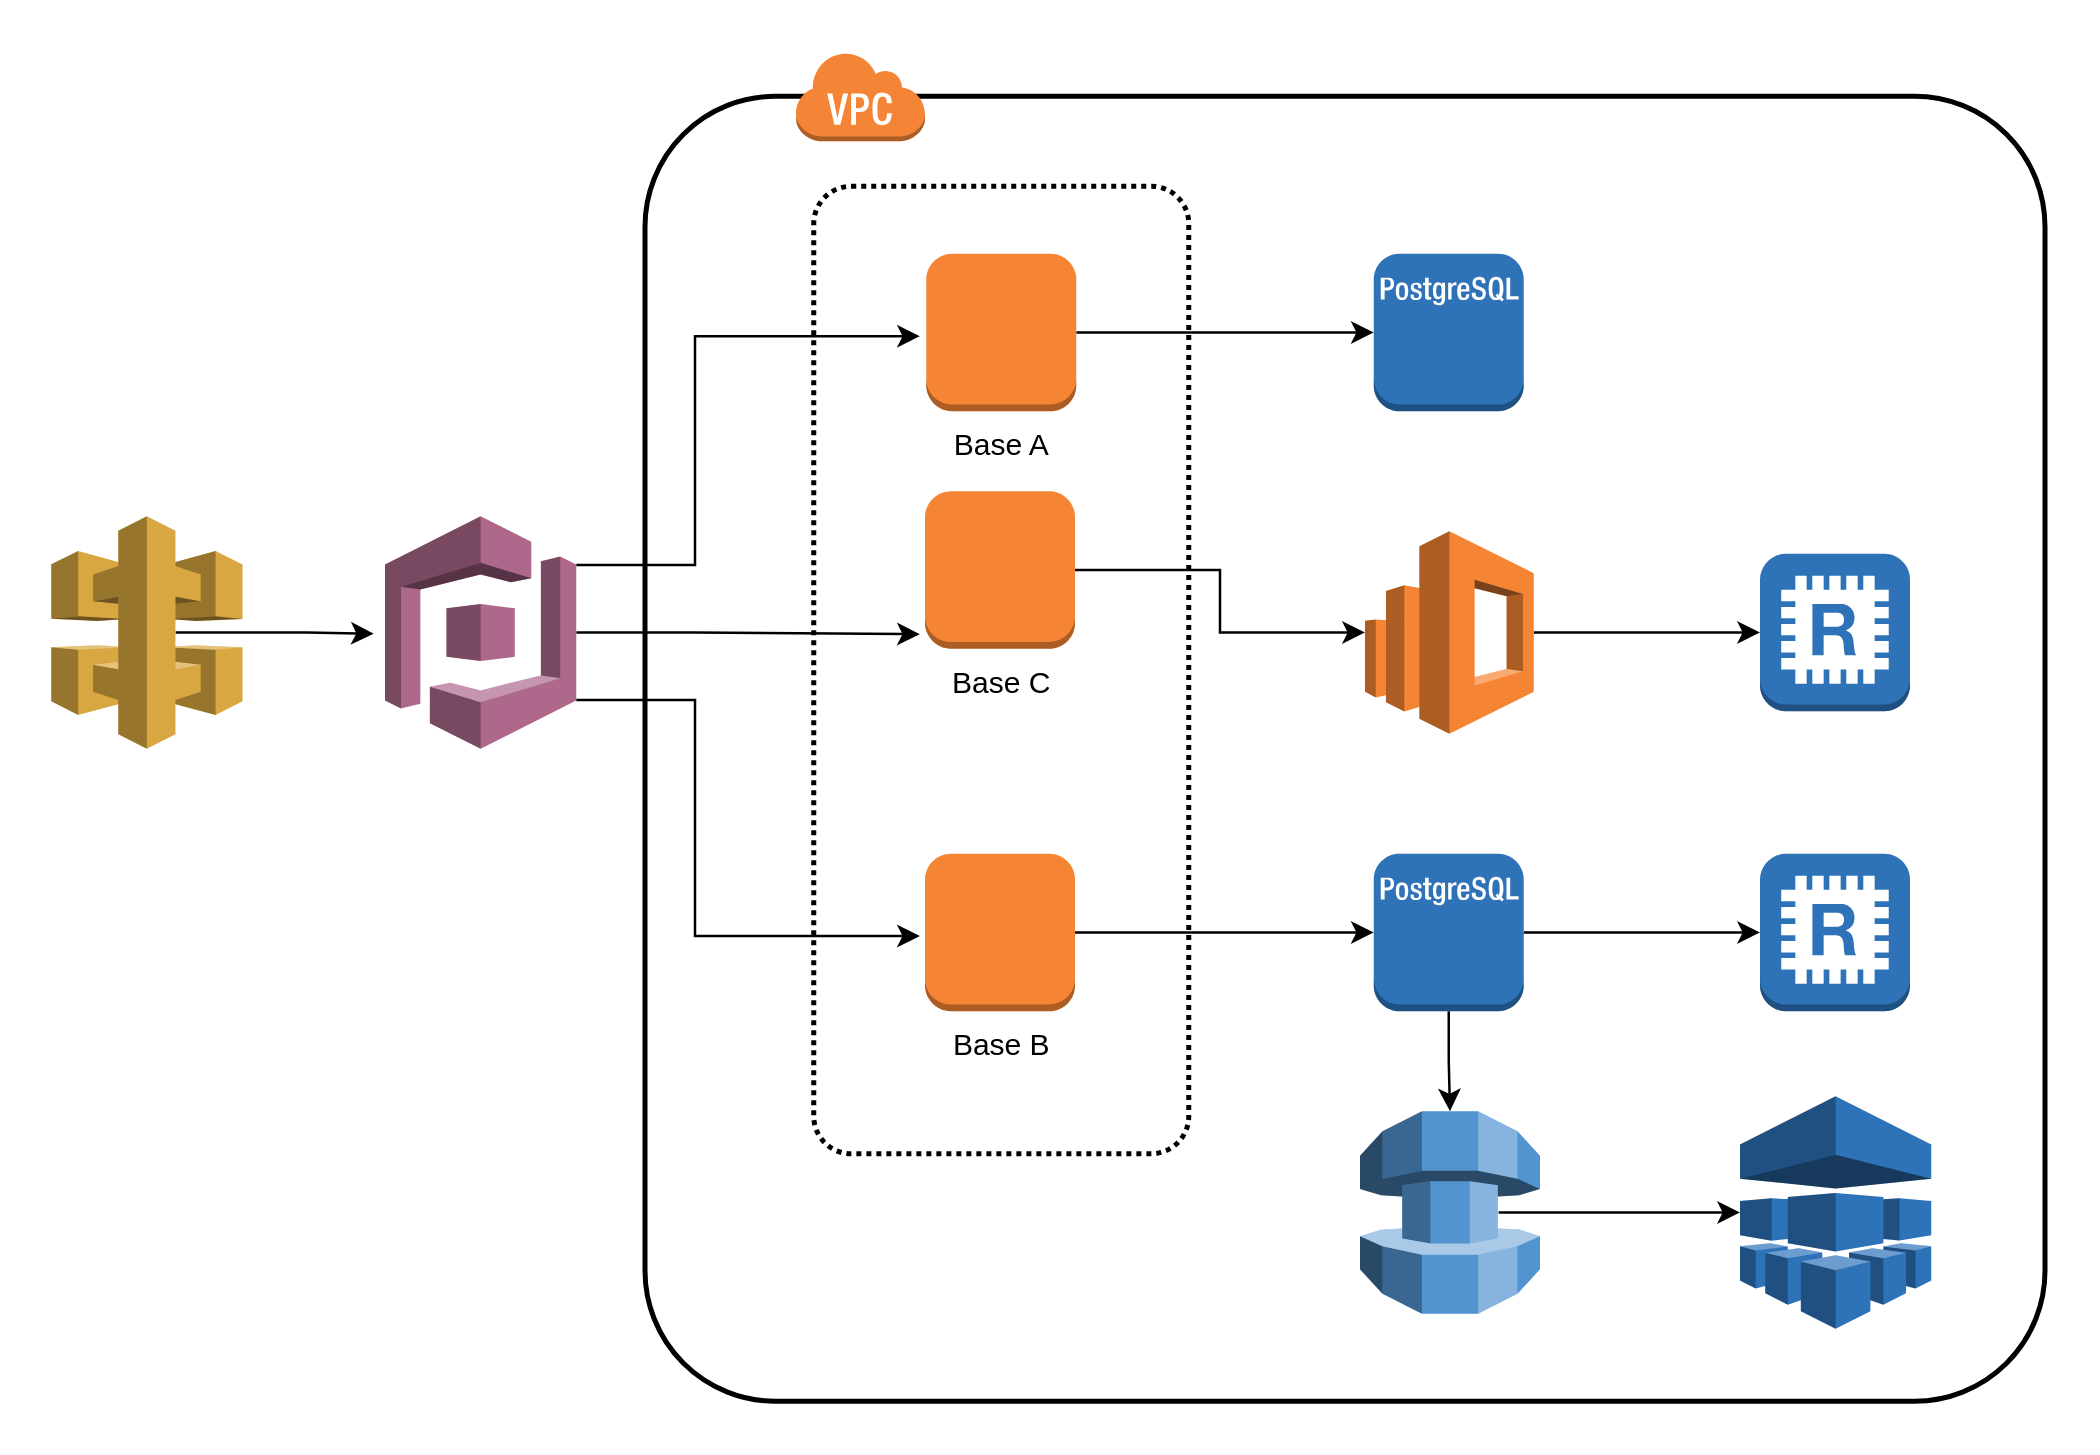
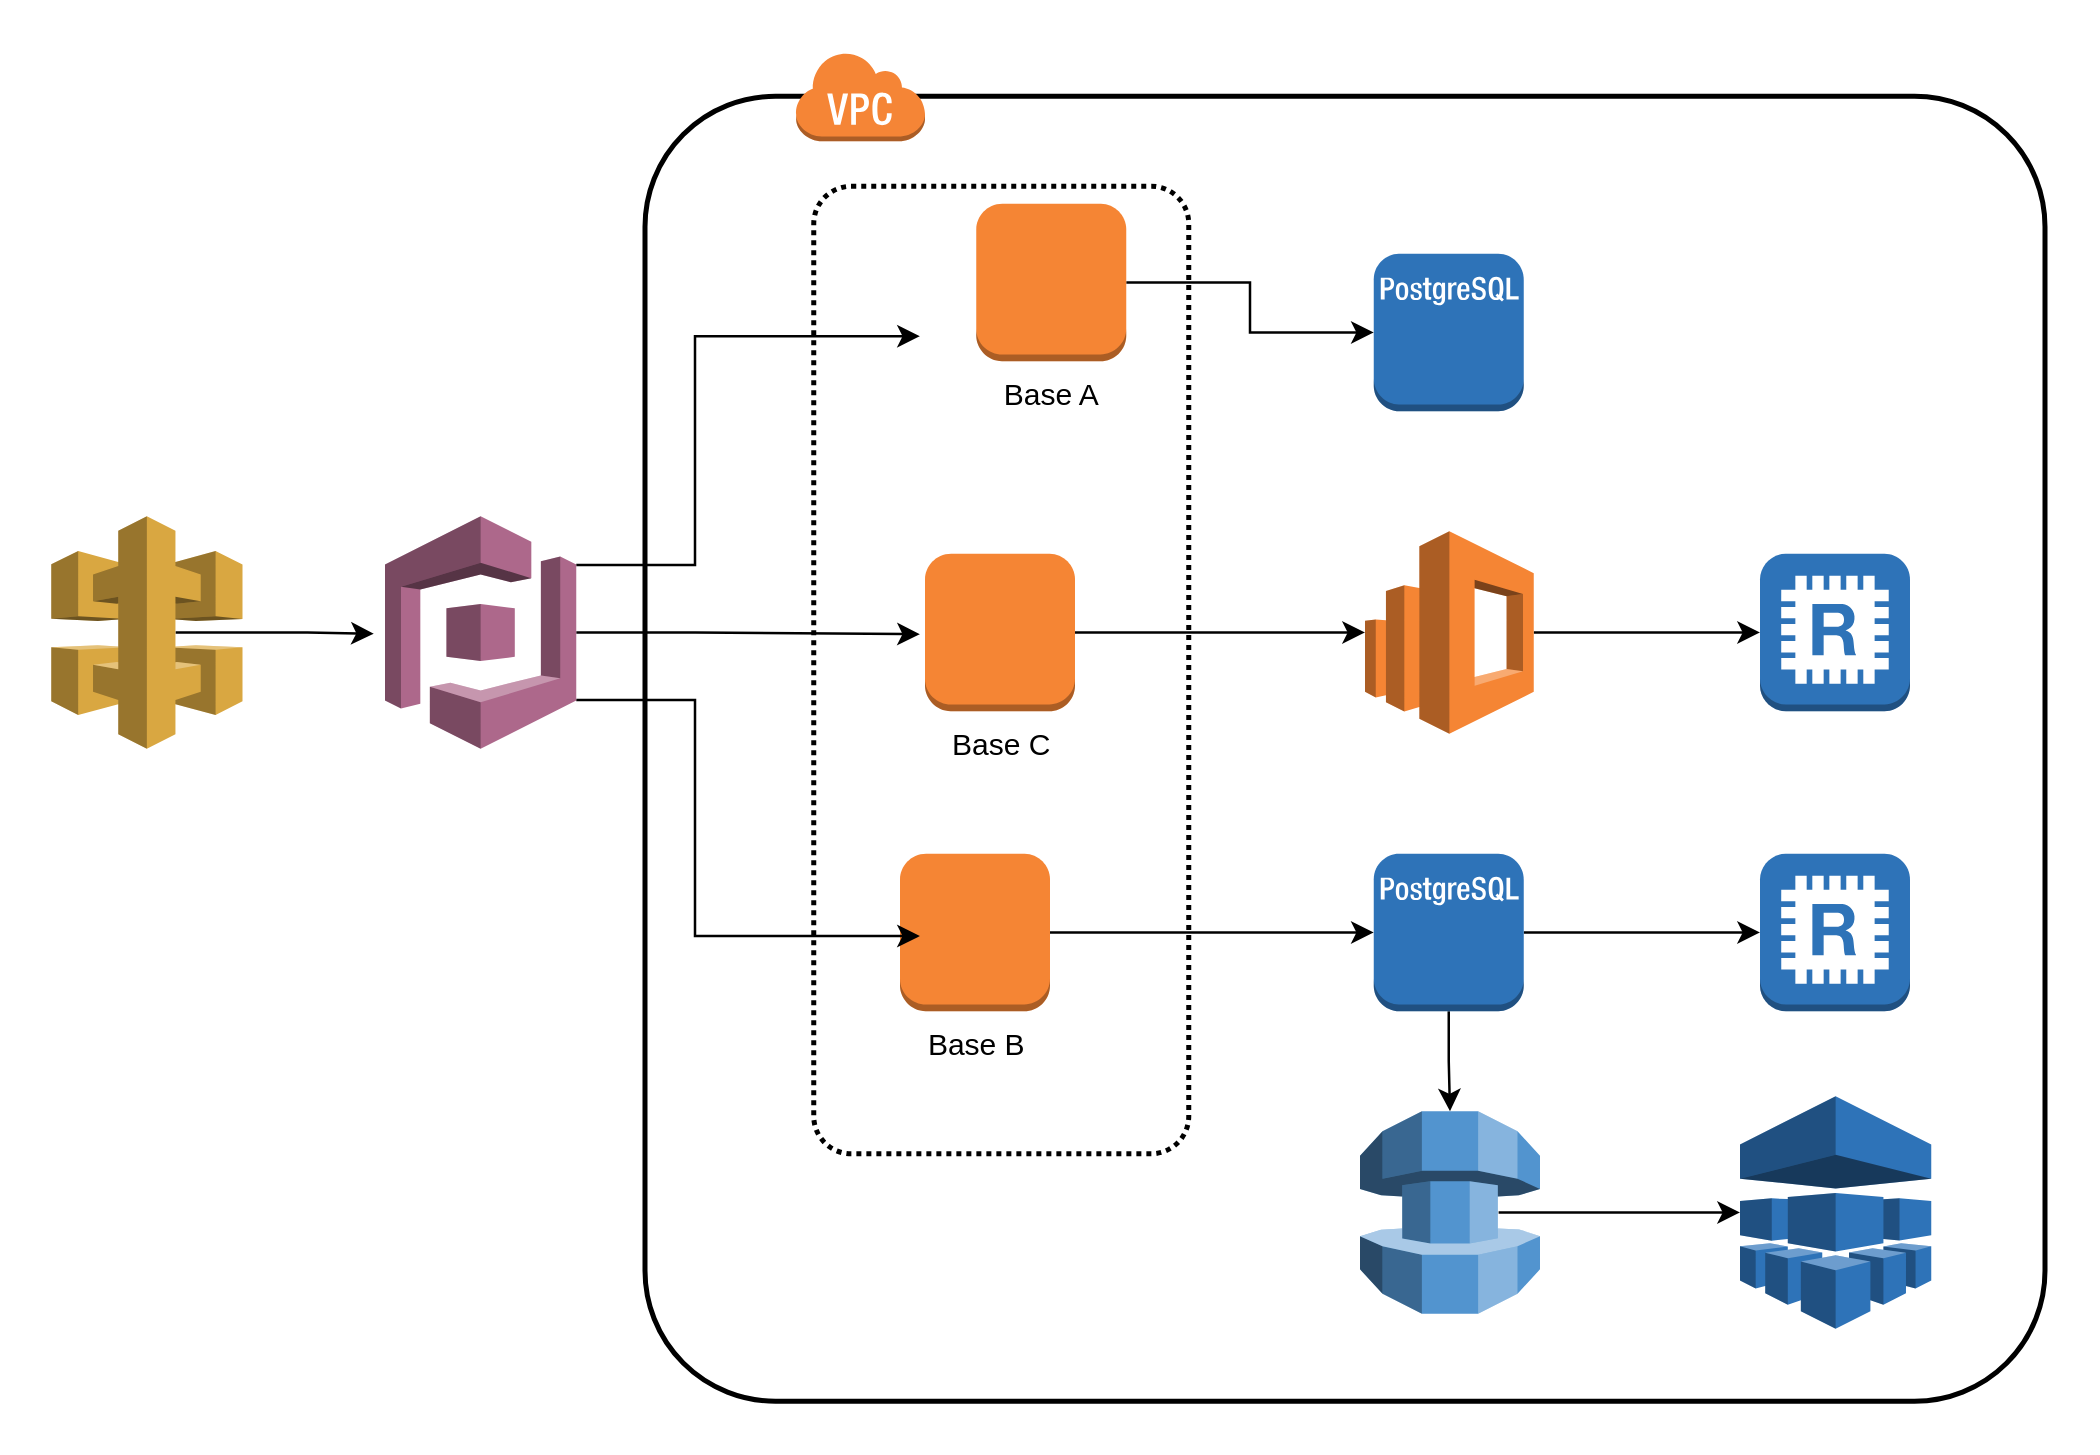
- <mxCell id="7" value="Base A&lt;br&gt;" style="outlineConnect=0;dashed=0;verticalLabelPosition=bottom;verticalAlign=top;align=center;html=1;shape=mxgraph.aws3.instance;fillColor=#F58534;gradientColor=none;" parent="1" vertex="1"><mxGeometry x="370" y="101" width="60" height="63" as="geometry" /></mxCell>
+ <mxCell id="7" value="Base A&lt;br&gt;" style="outlineConnect=0;dashed=0;verticalLabelPosition=bottom;verticalAlign=top;align=center;html=1;shape=mxgraph.aws3.instance;fillColor=#F58534;gradientColor=none;" parent="1" vertex="1"><mxGeometry x="390" y="81" width="60" height="63" as="geometry" /></mxCell>
- <mxCell id="9" value="Base C" style="outlineConnect=0;dashed=0;verticalLabelPosition=bottom;verticalAlign=top;align=center;html=1;shape=mxgraph.aws3.instance;fillColor=#F58534;gradientColor=none;" parent="1" vertex="1"><mxGeometry x="369.5" y="196" width="60" height="63" as="geometry" /></mxCell>
+ <mxCell id="9" value="Base C" style="outlineConnect=0;dashed=0;verticalLabelPosition=bottom;verticalAlign=top;align=center;html=1;shape=mxgraph.aws3.instance;fillColor=#F58534;gradientColor=none;" parent="1" vertex="1"><mxGeometry x="369.5" y="221" width="60" height="63" as="geometry" /></mxCell>
- <mxCell id="11" value="Base B&lt;br&gt;" style="outlineConnect=0;dashed=0;verticalLabelPosition=bottom;verticalAlign=top;align=center;html=1;shape=mxgraph.aws3.instance;fillColor=#F58534;gradientColor=none;" parent="1" vertex="1"><mxGeometry x="369.5" y="341" width="60" height="63" as="geometry" /></mxCell>
+ <mxCell id="11" value="Base B&lt;br&gt;" style="outlineConnect=0;dashed=0;verticalLabelPosition=bottom;verticalAlign=top;align=center;html=1;shape=mxgraph.aws3.instance;fillColor=#F58534;gradientColor=none;" parent="1" vertex="1"><mxGeometry x="359.5" y="341" width="60" height="63" as="geometry" /></mxCell>
